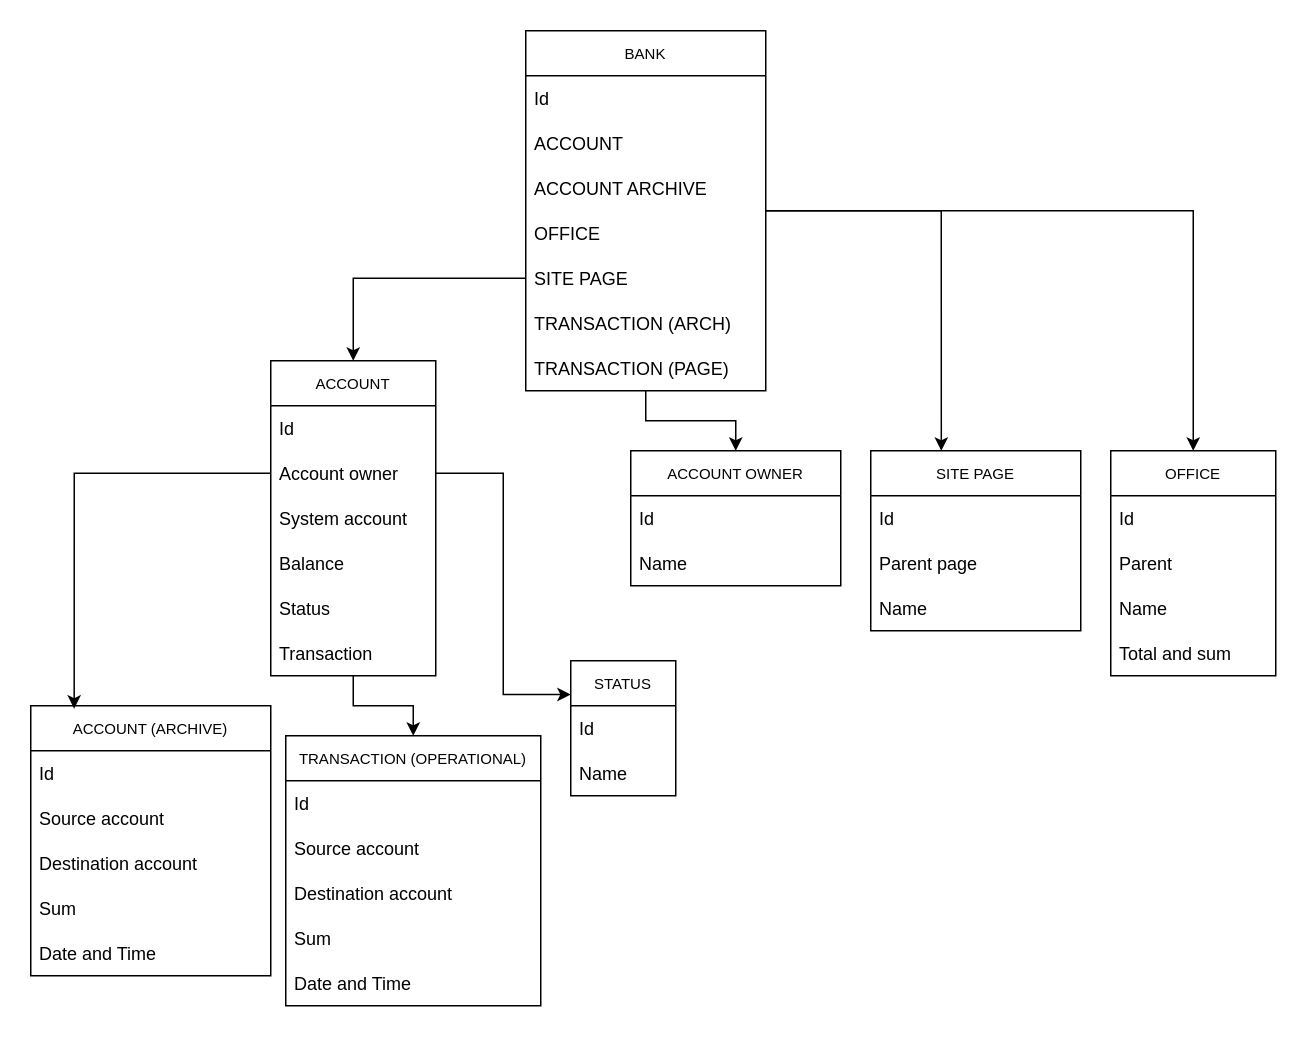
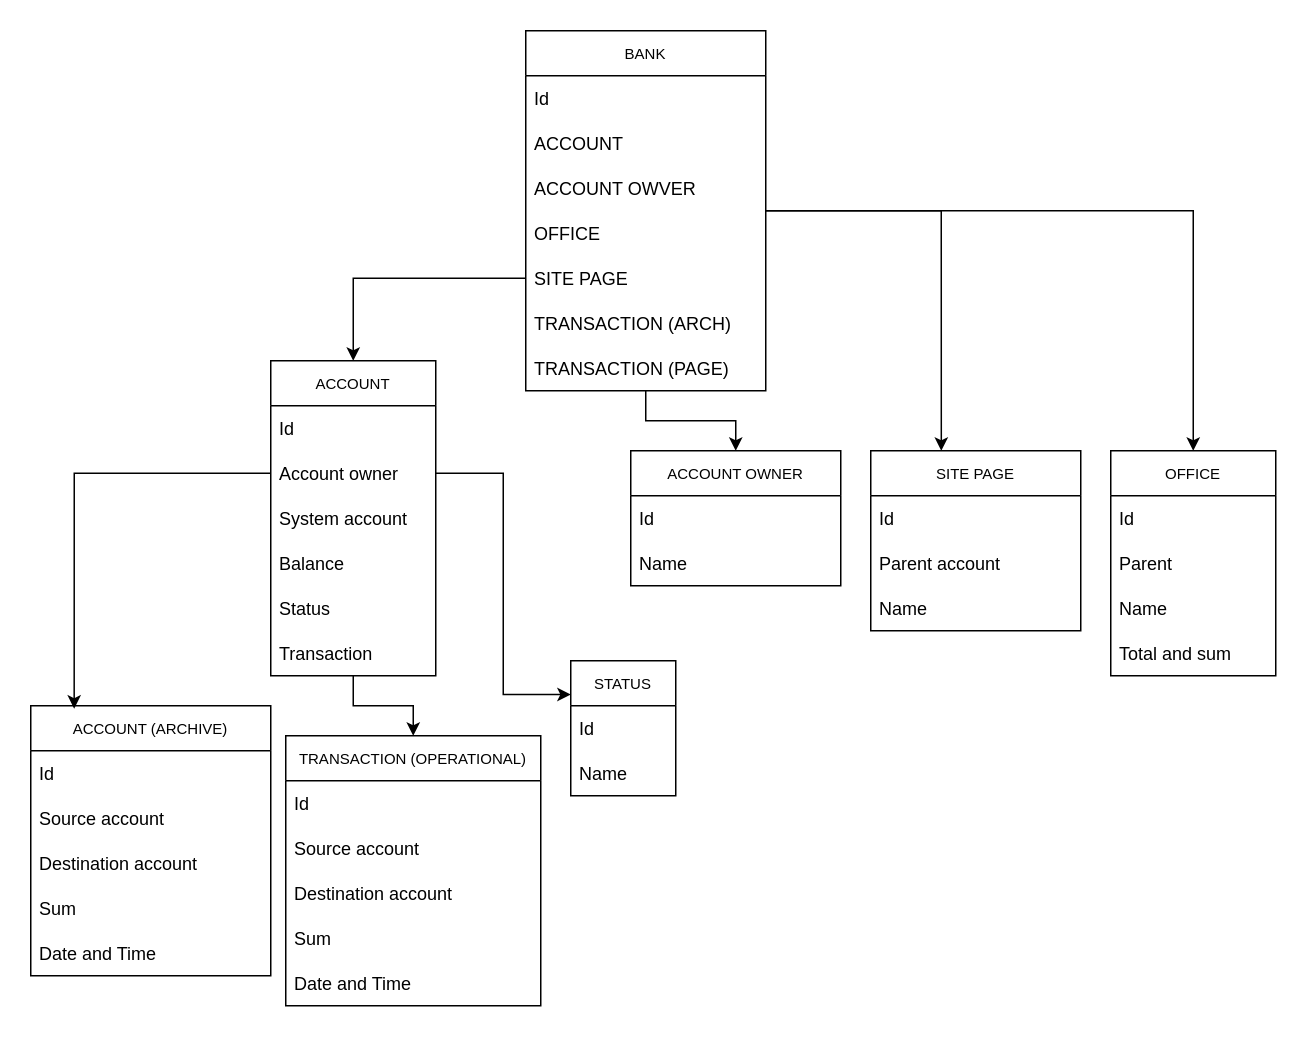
- <mxCell id="40" value="ACCOUNT ARCHIVE" style="text;strokeColor=none;fillColor=none;align=left;verticalAlign=middle;spacingLeft=4;spacingRight=4;overflow=hidden;points=[[0,0.5],[1,0.5]];portConstraint=eastwest;rotatable=0;" vertex="1" parent="37"><mxGeometry y="90" width="160" height="30" as="geometry" /></mxCell>
+ <mxCell id="40" value="ACCOUNT OWVER" style="text;strokeColor=none;fillColor=none;align=left;verticalAlign=middle;spacingLeft=4;spacingRight=4;overflow=hidden;points=[[0,0.5],[1,0.5]];portConstraint=eastwest;rotatable=0;" vertex="1" parent="37"><mxGeometry y="90" width="160" height="30" as="geometry" /></mxCell>
- <mxCell id="20" value="Parent page" style="text;strokeColor=none;fillColor=none;align=left;verticalAlign=middle;spacingLeft=4;spacingRight=4;overflow=hidden;points=[[0,0.5],[1,0.5]];portConstraint=eastwest;rotatable=0;" vertex="1" parent="18"><mxGeometry y="60" width="140" height="30" as="geometry" /></mxCell>
+ <mxCell id="20" value="Parent account" style="text;strokeColor=none;fillColor=none;align=left;verticalAlign=middle;spacingLeft=4;spacingRight=4;overflow=hidden;points=[[0,0.5],[1,0.5]];portConstraint=eastwest;rotatable=0;" vertex="1" parent="18"><mxGeometry y="60" width="140" height="30" as="geometry" /></mxCell>
